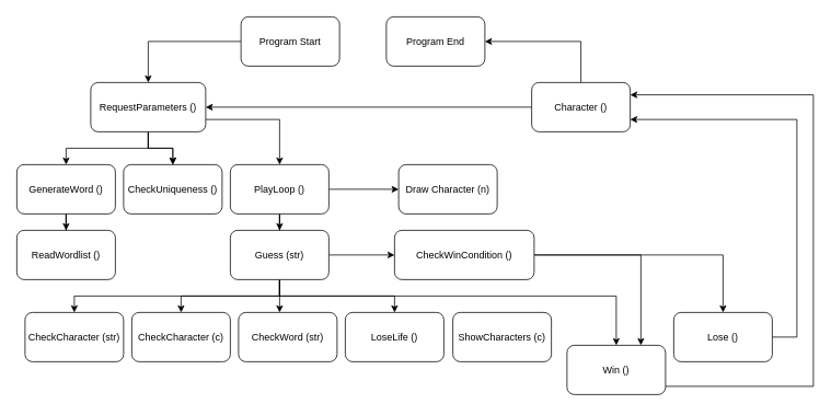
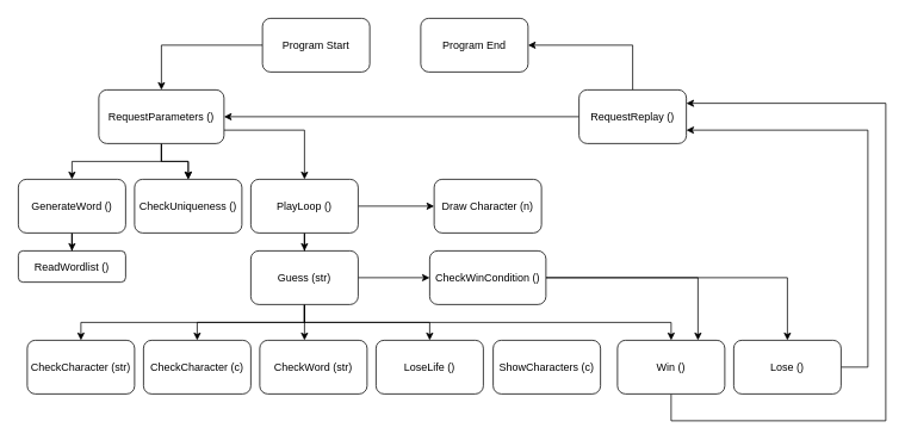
- <mxCell id="38" value="Character ()" style="rounded=1;whiteSpace=wrap;html=1;" parent="1" vertex="1"><mxGeometry x="647" y="100" width="120" height="60" as="geometry" /></mxCell>
+ <mxCell id="38" value="RequestReplay ()" style="rounded=1;whiteSpace=wrap;html=1;" parent="1" vertex="1"><mxGeometry x="647" y="100" width="120" height="60" as="geometry" /></mxCell>
- <mxCell id="19" value="ReadWordlist ()" style="whiteSpace=wrap;html=1;rounded=1;" parent="1" vertex="1"><mxGeometry x="20" y="280" width="120" height="60" as="geometry" /></mxCell>
+ <mxCell id="19" value="ReadWordlist ()" style="whiteSpace=wrap;html=1;rounded=1;" parent="1" vertex="1"><mxGeometry x="20" y="280" width="120" height="35" as="geometry" /></mxCell>
- <mxCell id="33" value="CheckWinCondition ()" style="whiteSpace=wrap;html=1;rounded=1;" parent="1" vertex="1"><mxGeometry x="480" y="280" width="170" height="60" as="geometry" /></mxCell>
+ <mxCell id="33" value="CheckWinCondition ()" style="whiteSpace=wrap;html=1;rounded=1;" parent="1" vertex="1"><mxGeometry x="480" y="280" width="130" height="60" as="geometry" /></mxCell>
- <mxCell id="30" value="Win ()" style="whiteSpace=wrap;html=1;rounded=1;" parent="1" vertex="1"><mxGeometry x="690" y="420" width="120" height="60" as="geometry" /></mxCell>
+ <mxCell id="30" value="Win ()" style="whiteSpace=wrap;html=1;rounded=1;" parent="1" vertex="1"><mxGeometry x="690" y="380" width="120" height="60" as="geometry" /></mxCell>
